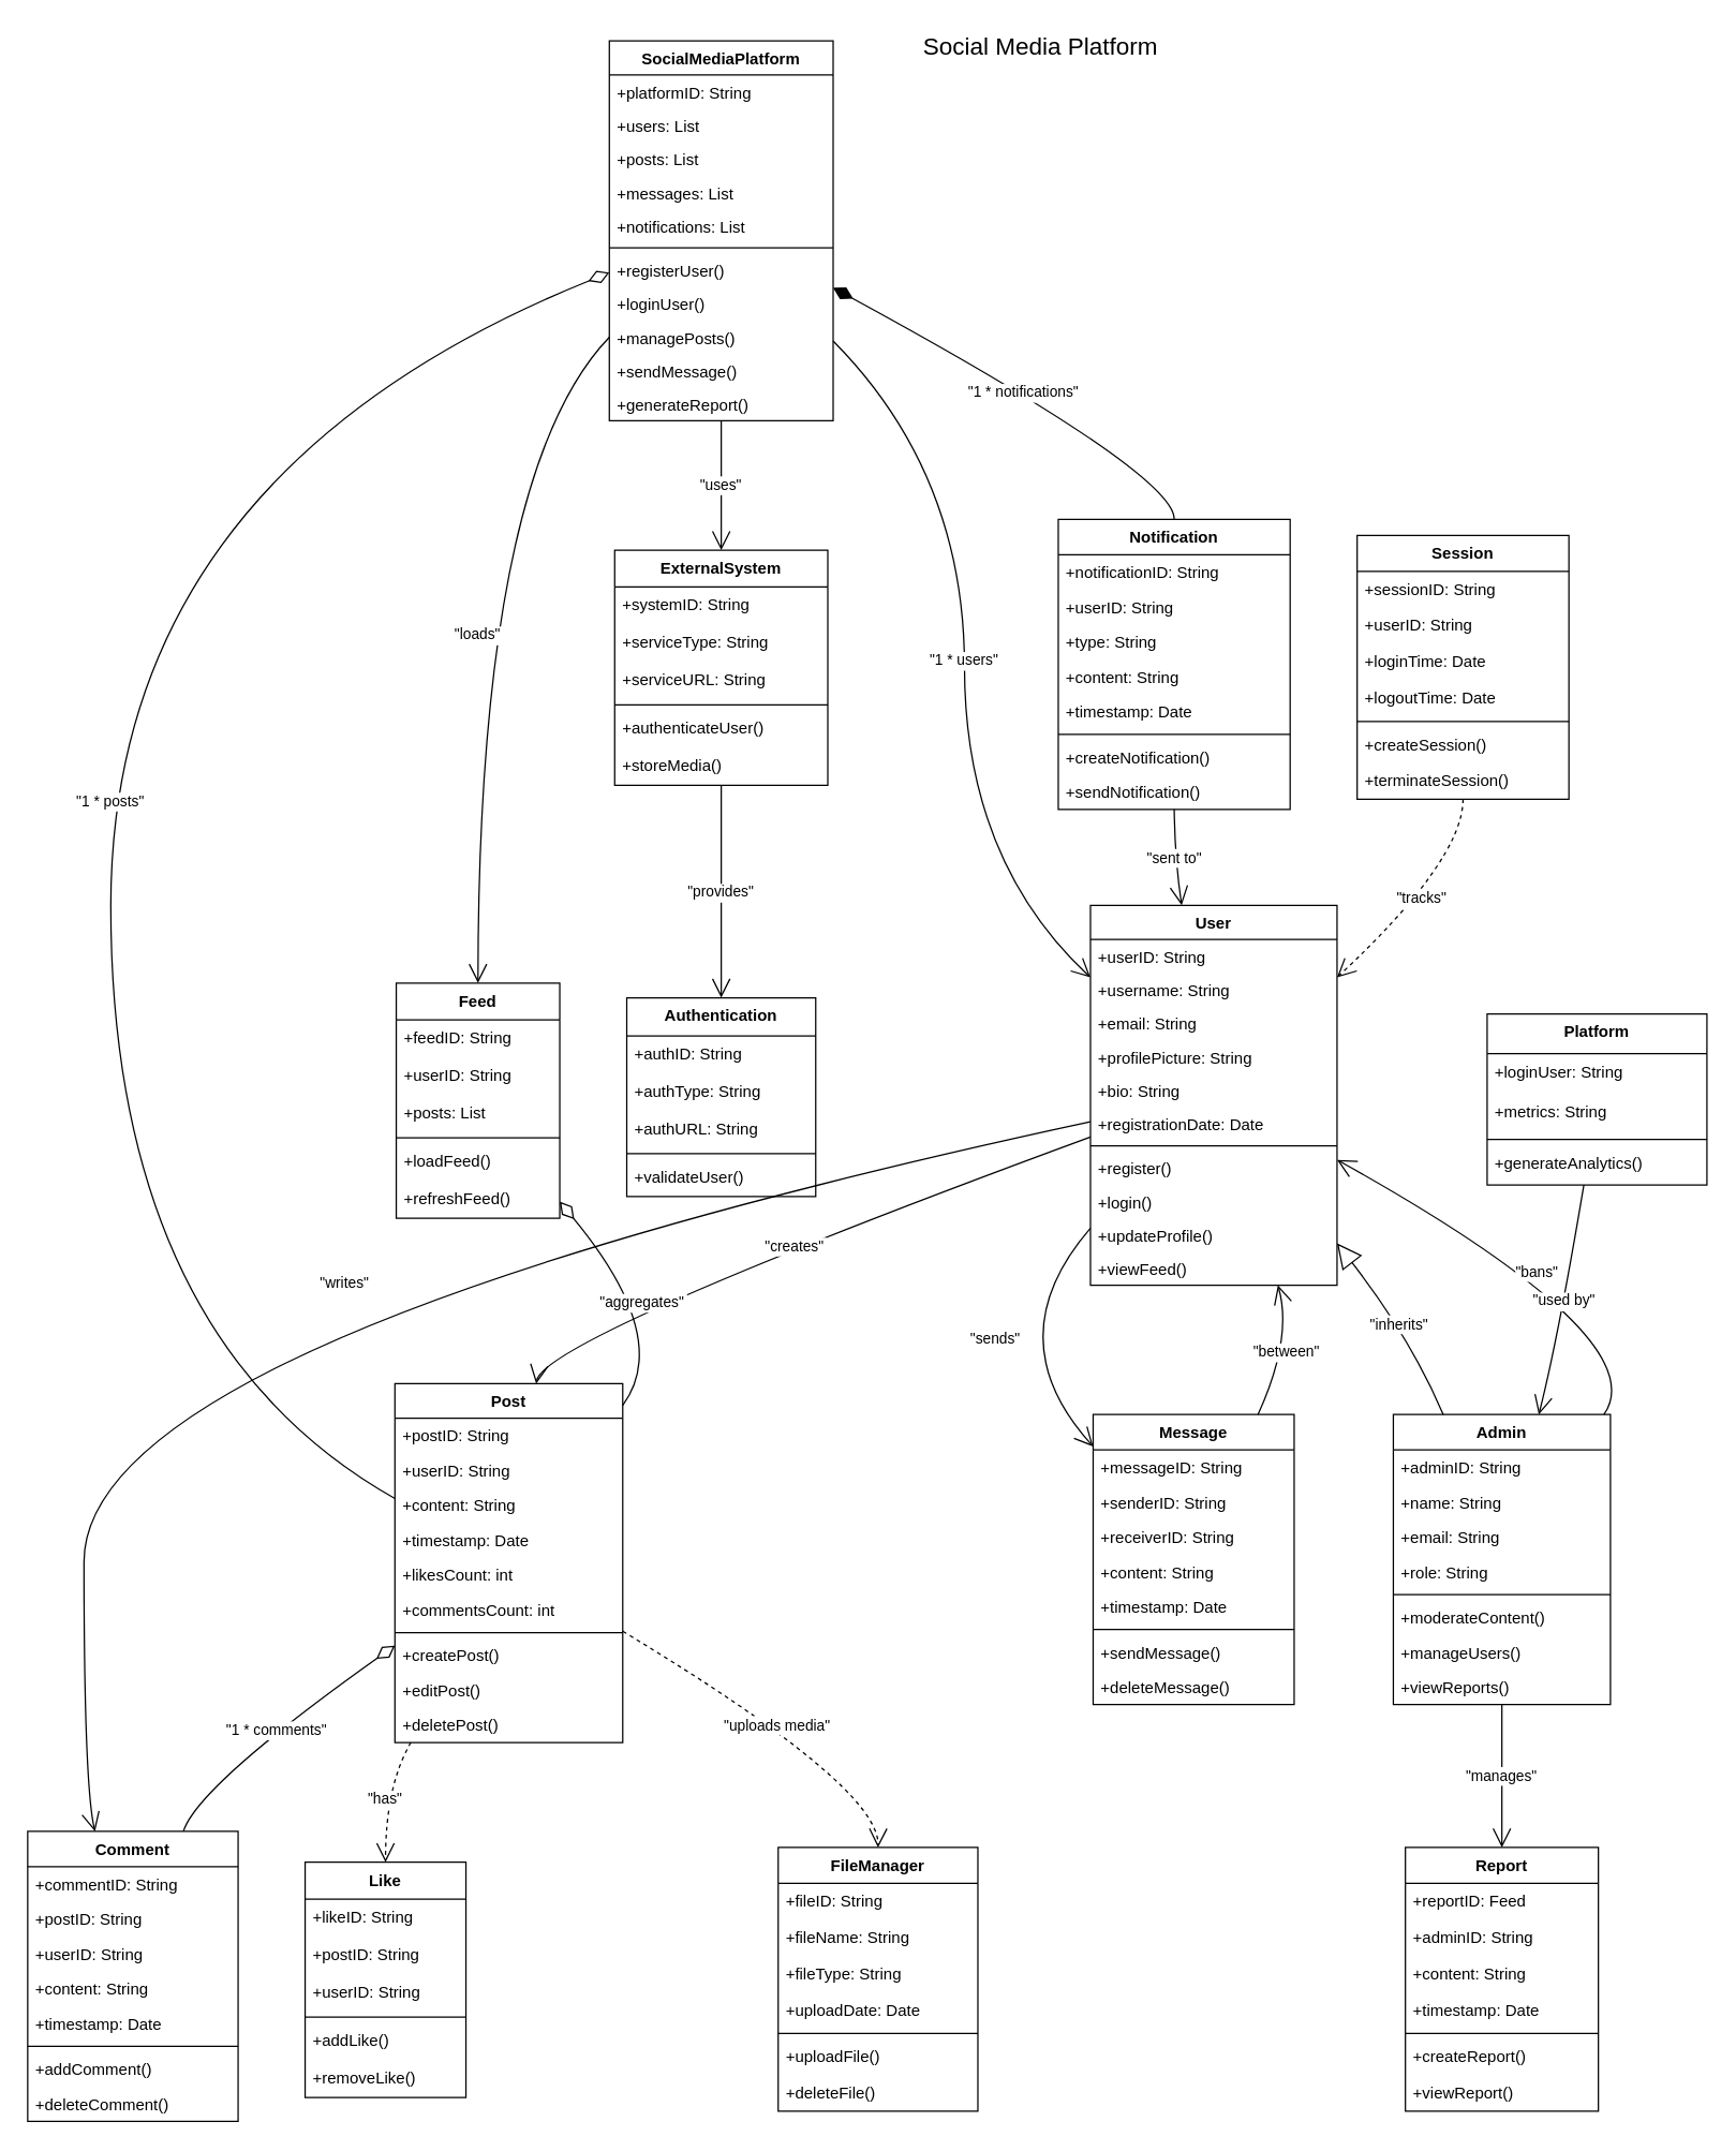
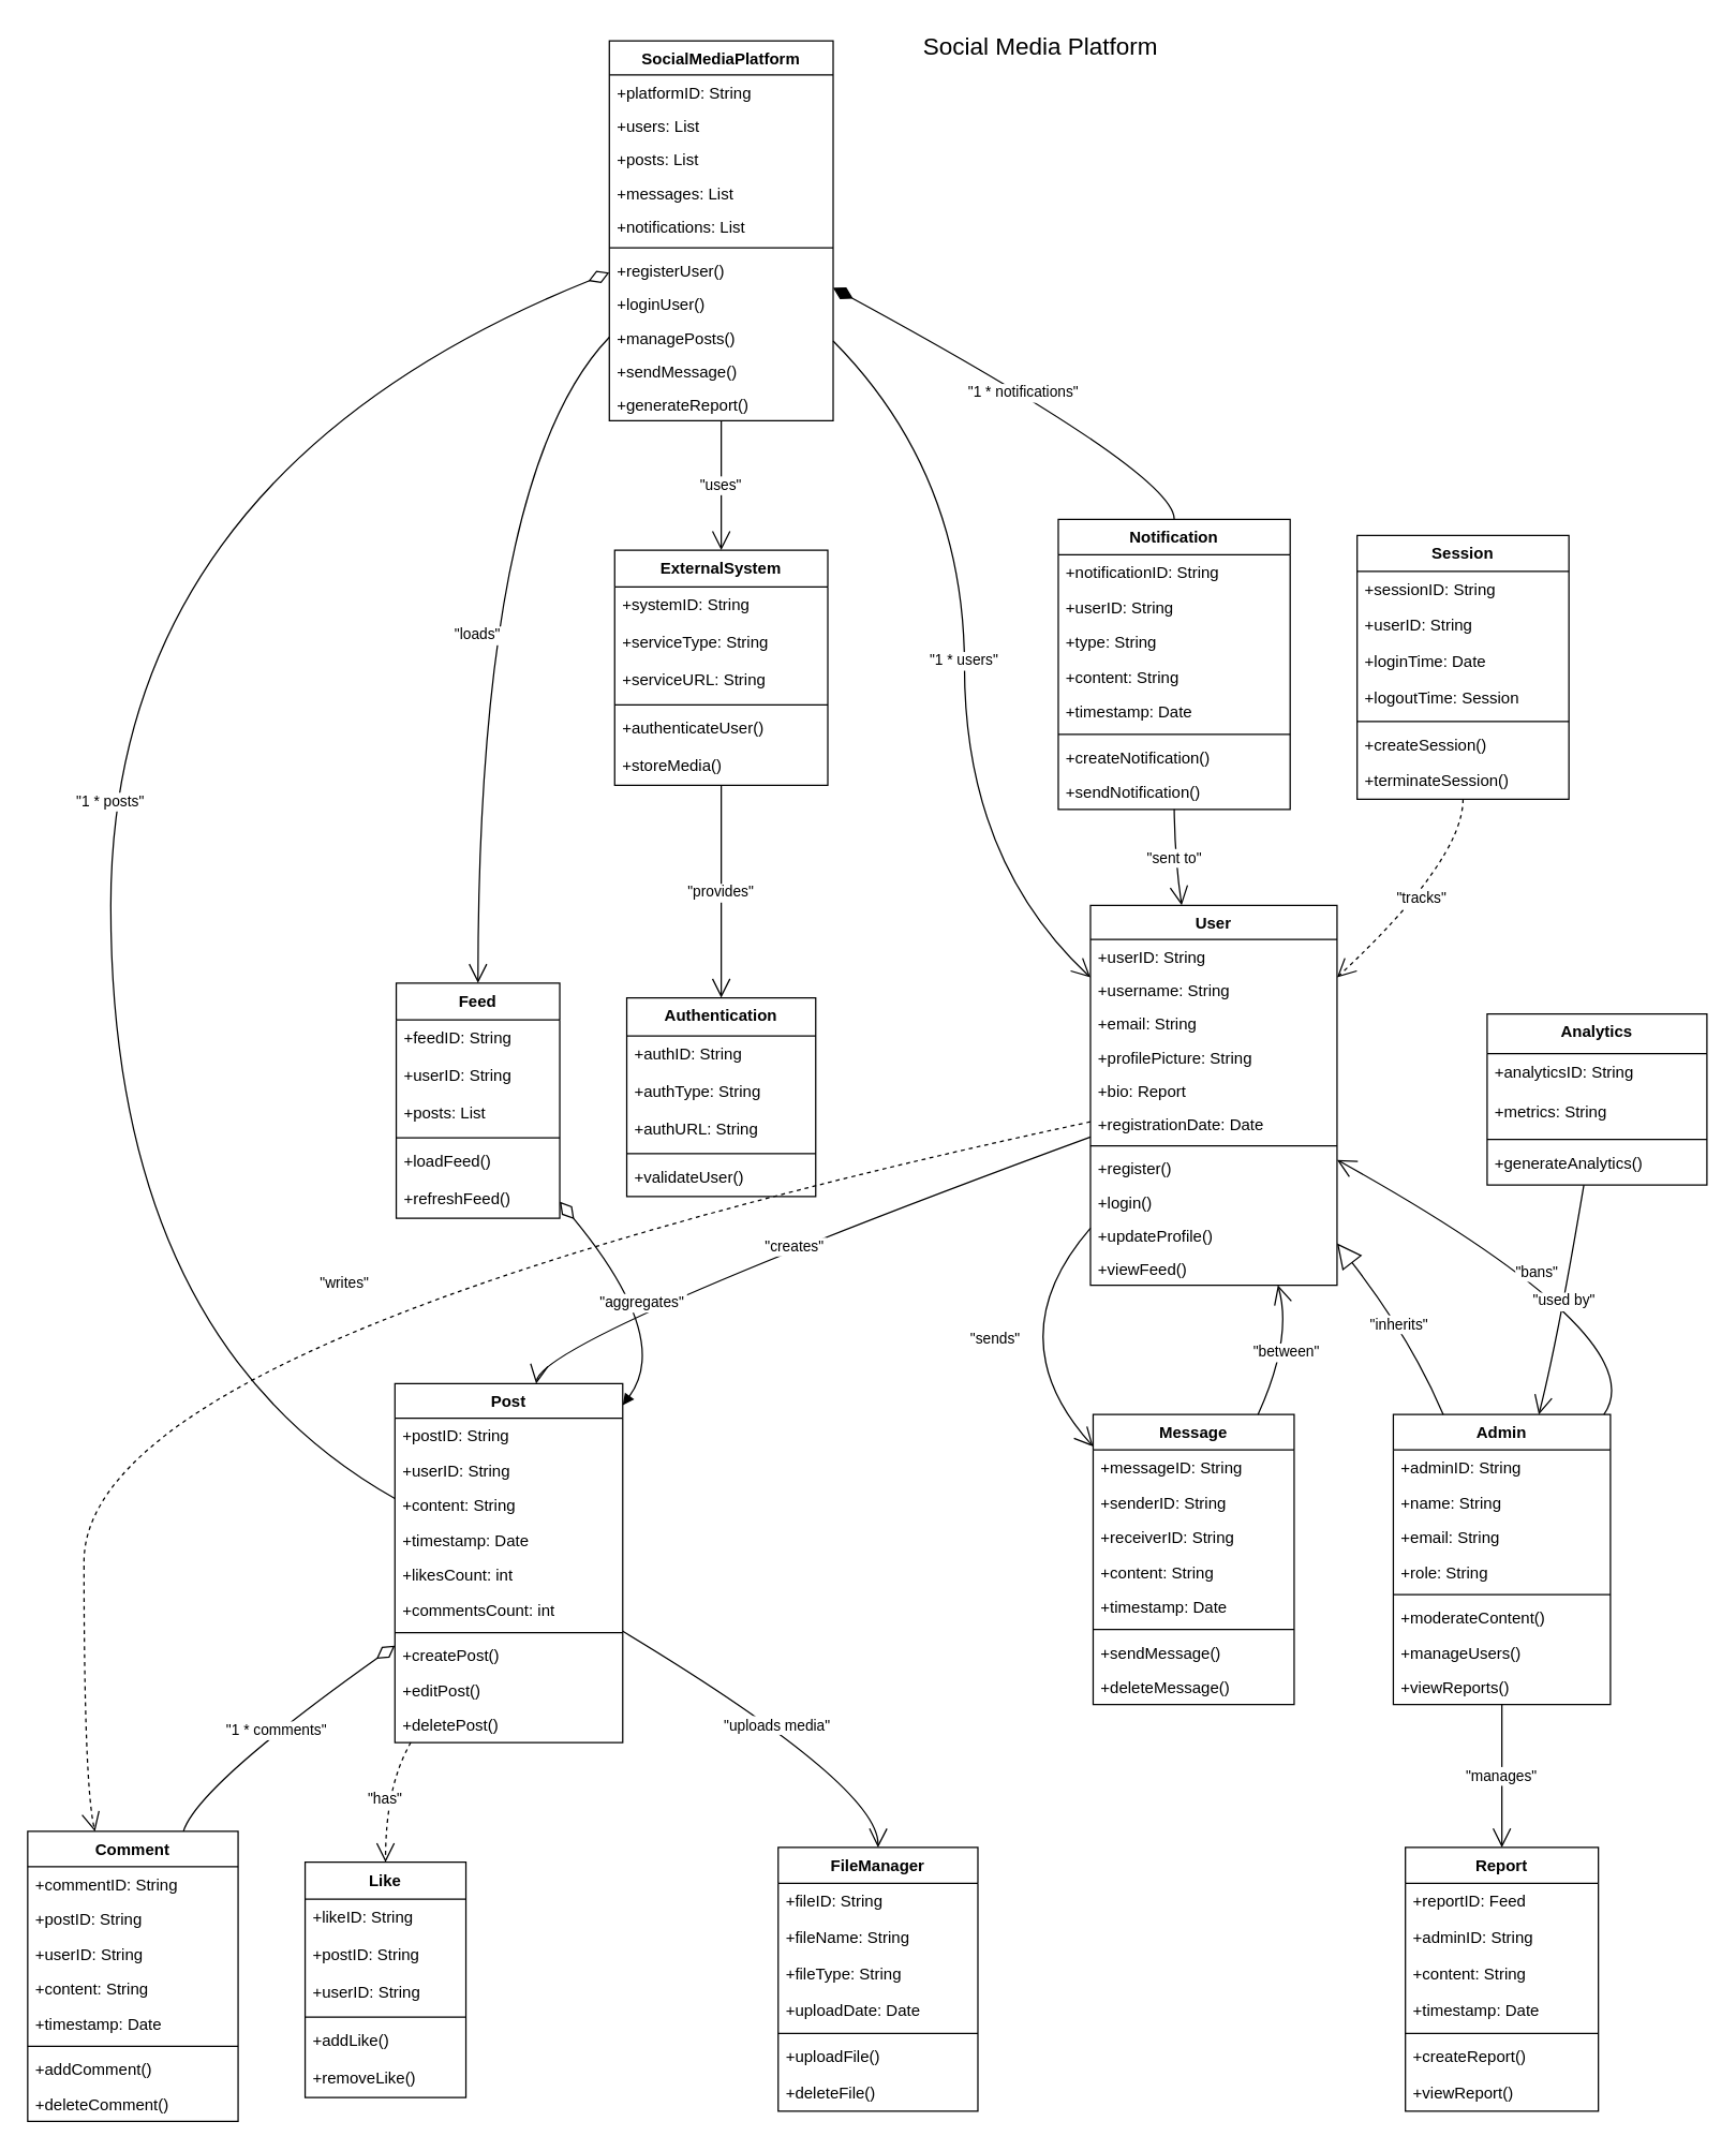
- <mxCell id="120" value="+logoutTime: Date" style="text;strokeColor=none;fillColor=none;align=left;verticalAlign=top;spacingLeft=4;spacingRight=4;overflow=hidden;rotatable=0;points=[[0,0.5],[1,0.5]];portConstraint=eastwest;" vertex="1" parent="116"><mxGeometry y="107.857" width="158" height="27" as="geometry" /></mxCell>
+ <mxCell id="120" value="+logoutTime: Session" style="text;strokeColor=none;fillColor=none;align=left;verticalAlign=top;spacingLeft=4;spacingRight=4;overflow=hidden;rotatable=0;points=[[0,0.5],[1,0.5]];portConstraint=eastwest;" vertex="1" parent="116"><mxGeometry y="107.857" width="158" height="27" as="geometry" /></mxCell>
- <mxCell id="124" value="Platform" style="swimlane;fontStyle=1;align=center;verticalAlign=top;childLayout=stackLayout;horizontal=1;startSize=29.75;horizontalStack=0;resizeParent=1;resizeParentMax=0;resizeLast=0;collapsible=0;marginBottom=0;" vertex="1" parent="1"><mxGeometry x="1109" y="756" width="164" height="127.75" as="geometry" /></mxCell>
+ <mxCell id="124" value="Analytics" style="swimlane;fontStyle=1;align=center;verticalAlign=top;childLayout=stackLayout;horizontal=1;startSize=29.75;horizontalStack=0;resizeParent=1;resizeParentMax=0;resizeLast=0;collapsible=0;marginBottom=0;" vertex="1" parent="1"><mxGeometry x="1109" y="756" width="164" height="127.75" as="geometry" /></mxCell>
- <mxCell id="125" value="+loginUser: String" style="text;strokeColor=none;fillColor=none;align=left;verticalAlign=top;spacingLeft=4;spacingRight=4;overflow=hidden;rotatable=0;points=[[0,0.5],[1,0.5]];portConstraint=eastwest;" vertex="1" parent="124"><mxGeometry y="29.75" width="164" height="30" as="geometry" /></mxCell>
+ <mxCell id="125" value="+analyticsID: String" style="text;strokeColor=none;fillColor=none;align=left;verticalAlign=top;spacingLeft=4;spacingRight=4;overflow=hidden;rotatable=0;points=[[0,0.5],[1,0.5]];portConstraint=eastwest;" vertex="1" parent="124"><mxGeometry y="29.75" width="164" height="30" as="geometry" /></mxCell>
- <mxCell id="19" value="+bio: String" style="text;strokeColor=none;fillColor=none;align=left;verticalAlign=top;spacingLeft=4;spacingRight=4;overflow=hidden;rotatable=0;points=[[0,0.5],[1,0.5]];portConstraint=eastwest;" vertex="1" parent="14"><mxGeometry y="125.455" width="184" height="25" as="geometry" /></mxCell>
+ <mxCell id="19" value="+bio: Report" style="text;strokeColor=none;fillColor=none;align=left;verticalAlign=top;spacingLeft=4;spacingRight=4;overflow=hidden;rotatable=0;points=[[0,0.5],[1,0.5]];portConstraint=eastwest;" vertex="1" parent="14"><mxGeometry y="125.455" width="184" height="25" as="geometry" /></mxCell>
- <mxCell id="144" value="&quot;aggregates&quot;" style="curved=1;startArrow=diamondThin;startSize=14;startFill=0;endArrow=none;exitX=1;exitY=0.93;entryX=1;entryY=0.06;rounded=0;" edge="1" parent="1" source="80" target="35"><mxGeometry relative="1" as="geometry"><Array as="points"><mxPoint x="501" y="998" /></Array></mxGeometry></mxCell>
+ <mxCell id="144" value="&quot;aggregates&quot;" style="curved=1;startArrow=diamondThin;startSize=14;startFill=0;endArrow=block;exitX=1;exitY=0.93;entryX=1;entryY=0.06;rounded=0;" edge="1" parent="1" source="80" target="35"><mxGeometry relative="1" as="geometry"><Array as="points"><mxPoint x="501" y="998" /></Array></mxGeometry></mxCell>
- <mxCell id="135" value="&quot;writes&quot;" style="curved=1;startArrow=none;endArrow=open;endSize=12;exitX=0;exitY=0.57;entryX=0.32;entryY=0;rounded=0;" edge="1" parent="1" source="14" target="46"><mxGeometry relative="1" as="geometry"><Array as="points"><mxPoint x="62" y="998" /><mxPoint x="62" y="1332" /></Array></mxGeometry></mxCell>
+ <mxCell id="135" value="&quot;writes&quot;" style="curved=1;startArrow=none;endArrow=open;endSize=12;exitX=0;exitY=0.57;entryX=0.32;entryY=0;rounded=0;dashed=1;" edge="1" parent="1" source="14" target="46"><mxGeometry relative="1" as="geometry"><Array as="points"><mxPoint x="62" y="998" /><mxPoint x="62" y="1332" /></Array></mxGeometry></mxCell>
- <mxCell id="142" value="&quot;uploads media&quot;" style="curved=1;startArrow=none;endArrow=open;endSize=12;exitX=1;exitY=0.69;entryX=0.5;entryY=0;rounded=0;dashed=1;" edge="1" parent="1" source="35" target="102"><mxGeometry relative="1" as="geometry"><Array as="points"><mxPoint x="655" y="1332" /></Array></mxGeometry></mxCell>
+ <mxCell id="142" value="&quot;uploads media&quot;" style="curved=1;startArrow=none;endArrow=open;endSize=12;exitX=1;exitY=0.69;entryX=0.5;entryY=0;rounded=0;" edge="1" parent="1" source="35" target="102"><mxGeometry relative="1" as="geometry"><Array as="points"><mxPoint x="655" y="1332" /></Array></mxGeometry></mxCell>
